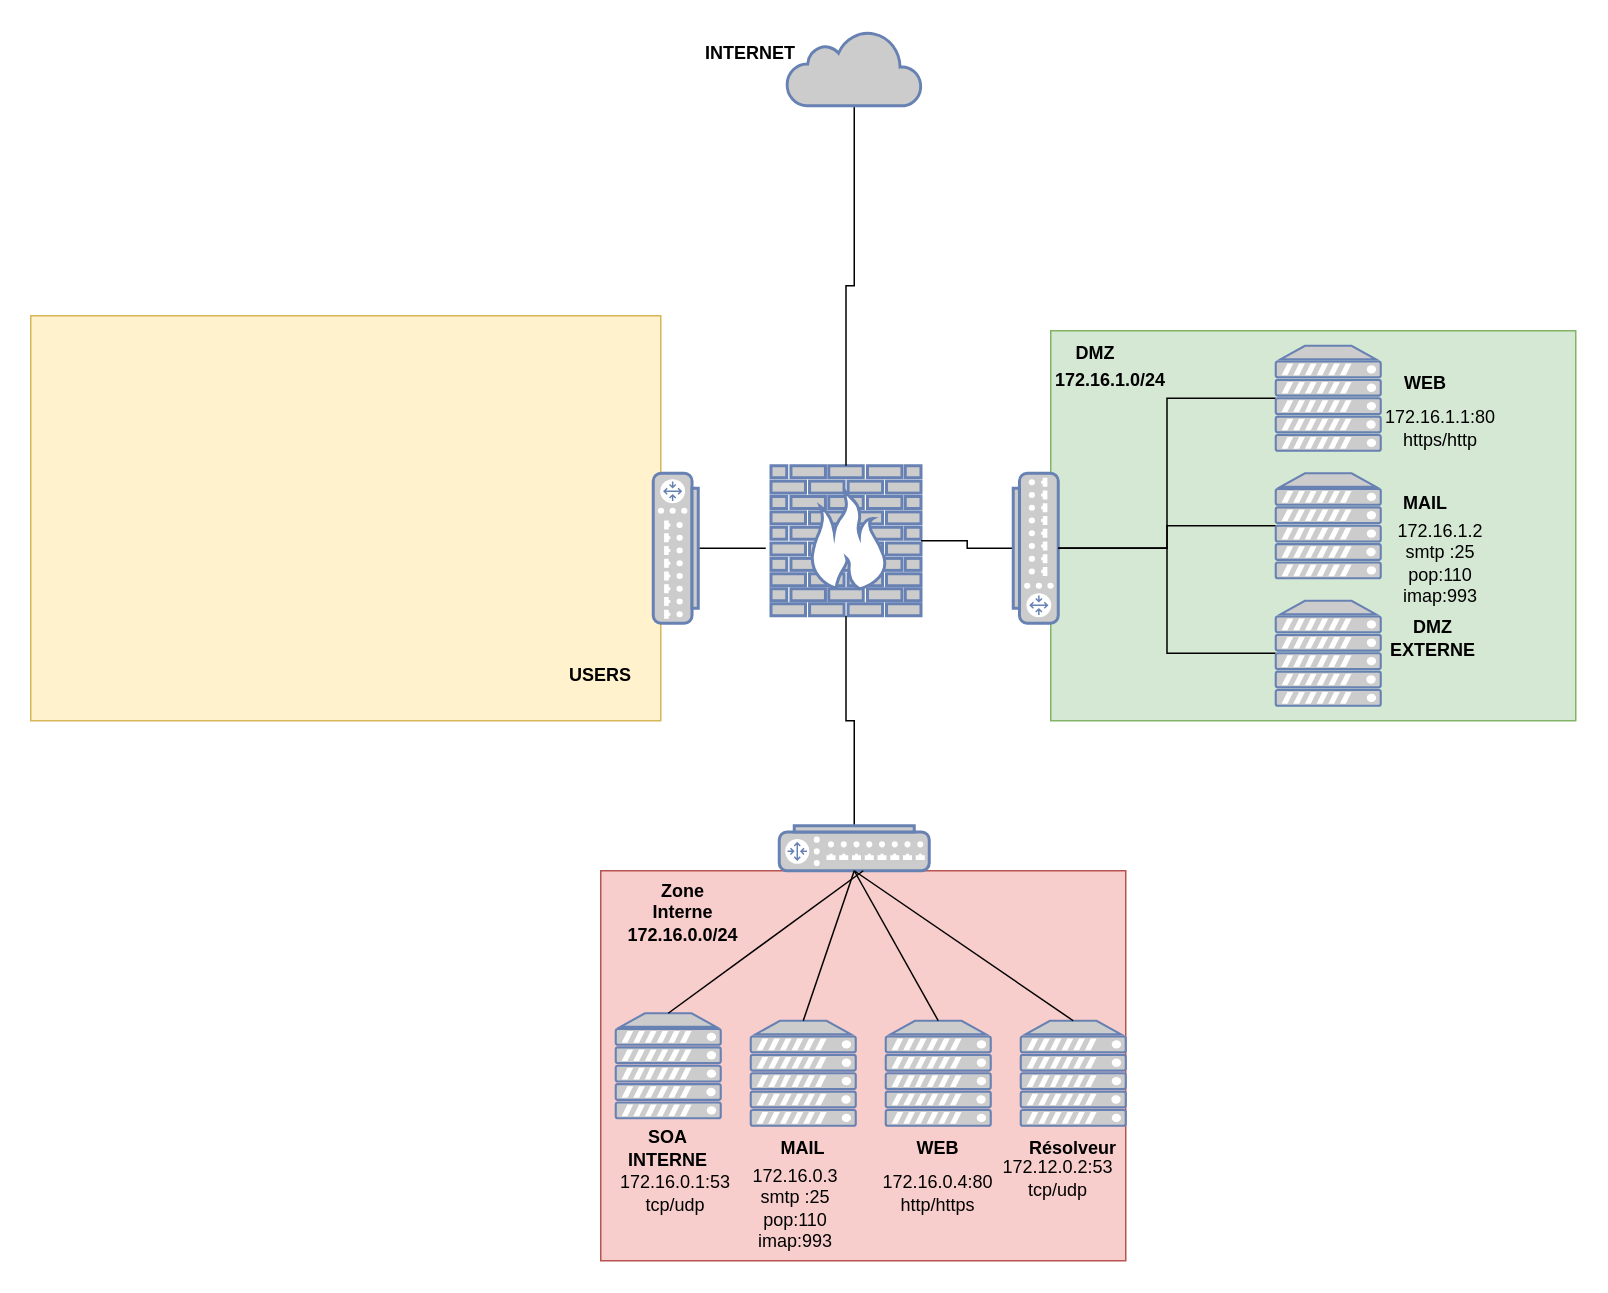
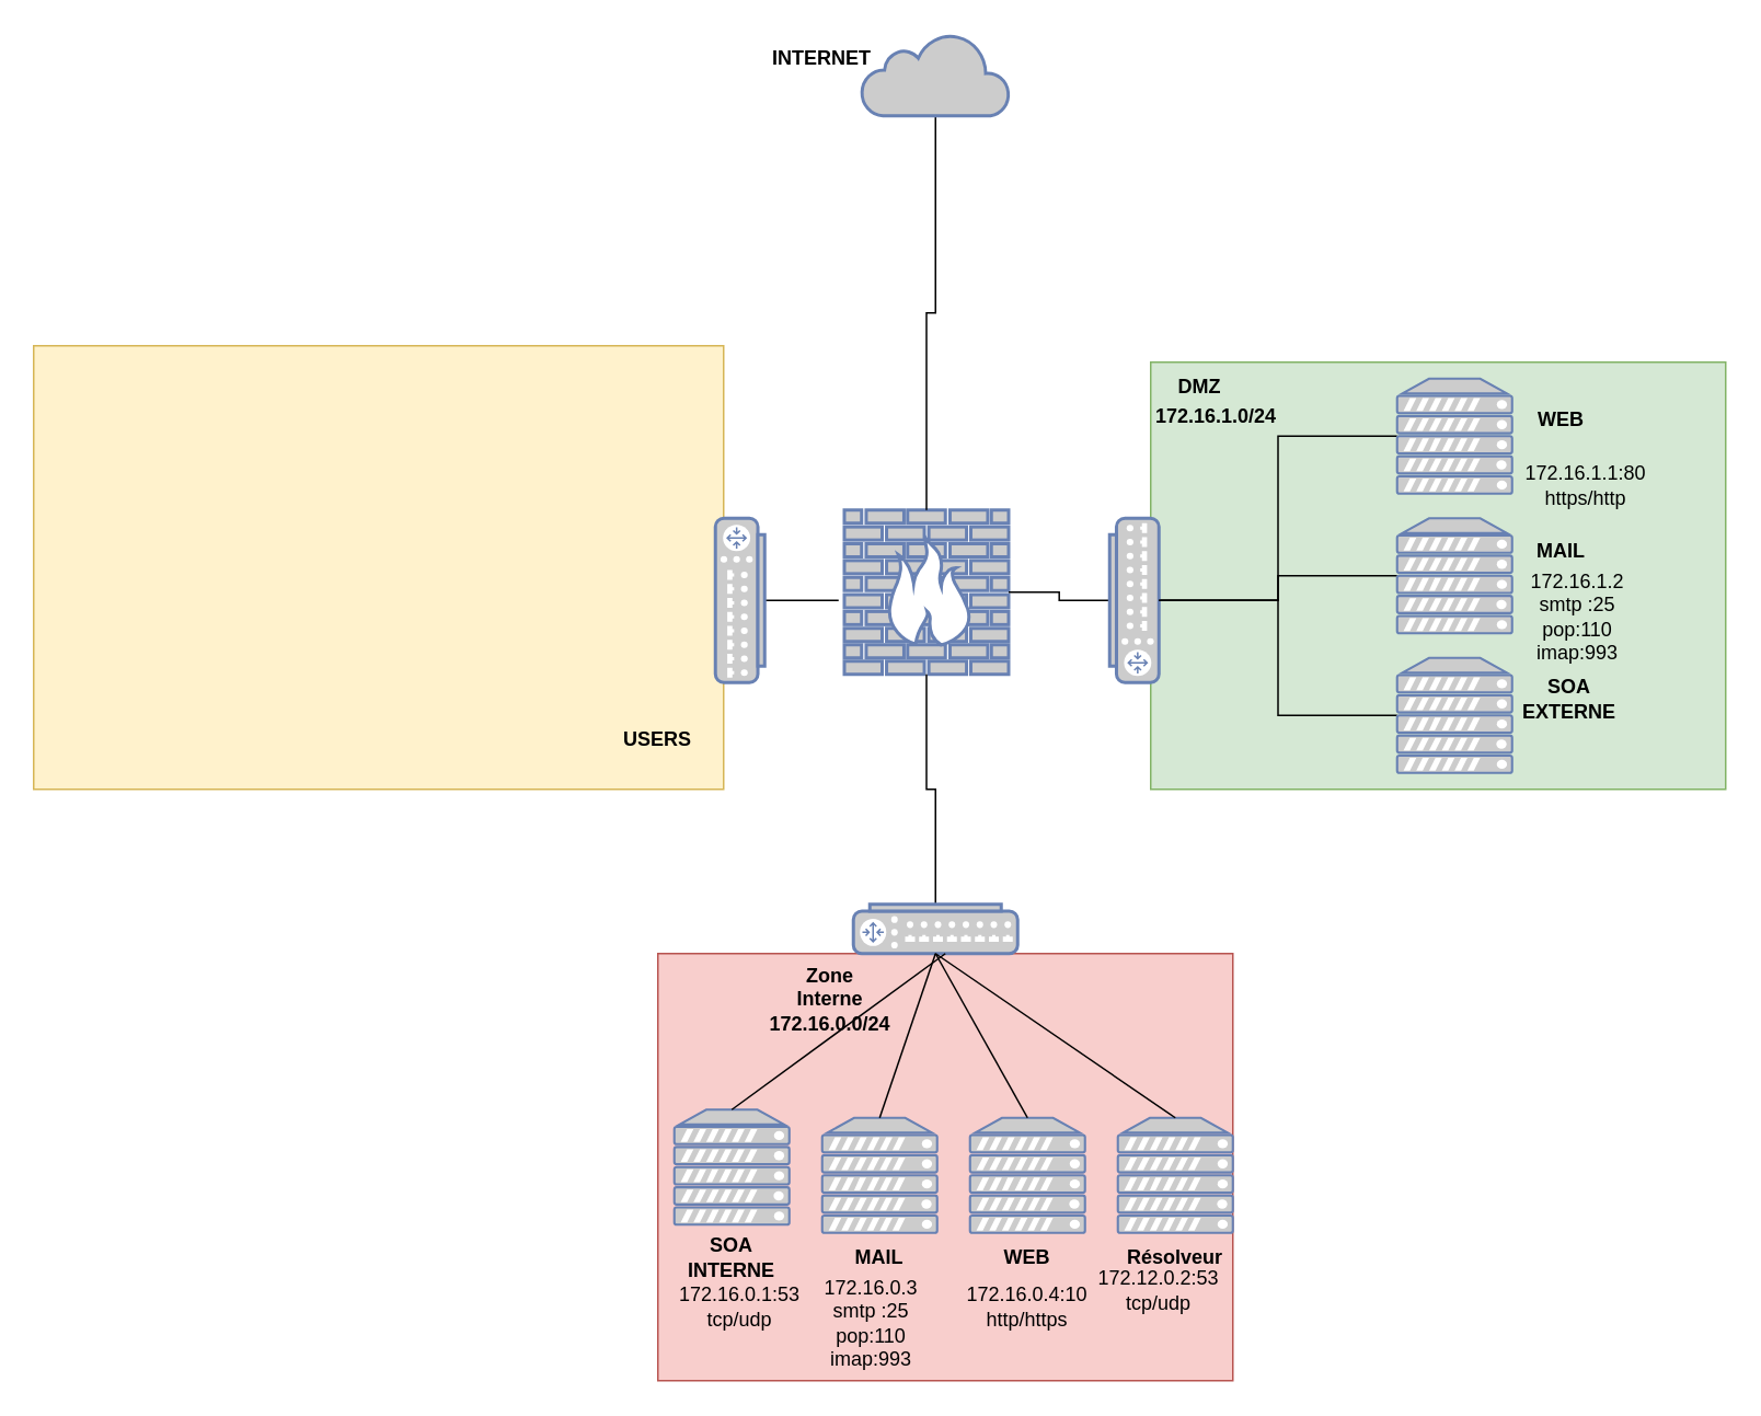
- <mxCell id="44" value="172.16.1.1:80&lt;br&gt;https/http" style="text;strokeColor=none;align=center;fillColor=none;html=1;verticalAlign=middle;whiteSpace=wrap;rounded=0;" vertex="1" parent="1"><mxGeometry x="930" y="270" width="60" height="30" as="geometry" /></mxCell>
+ <mxCell id="44" value="172.16.1.1:80&lt;br&gt;https/http" style="text;strokeColor=none;align=center;fillColor=none;html=1;verticalAlign=middle;whiteSpace=wrap;rounded=0;" vertex="1" parent="1"><mxGeometry x="935" y="280" width="60" height="30" as="geometry" /></mxCell>
- <mxCell id="42" value="&lt;b&gt;DMZ EXTERNE&lt;/b&gt;" style="text;strokeColor=none;align=center;fillColor=none;html=1;verticalAlign=middle;whiteSpace=wrap;rounded=0;" vertex="1" parent="1"><mxGeometry x="920" y="410" width="70" height="30" as="geometry" /></mxCell>
+ <mxCell id="42" value="&lt;b&gt;SOA EXTERNE&lt;/b&gt;" style="text;strokeColor=none;align=center;fillColor=none;html=1;verticalAlign=middle;whiteSpace=wrap;rounded=0;" vertex="1" parent="1"><mxGeometry x="920" y="410" width="70" height="30" as="geometry" /></mxCell>
- <mxCell id="8" value="&lt;b&gt;Zone&lt;br&gt;Interne&lt;br&gt;172.16.0.0/24&lt;br&gt;&lt;br&gt;&lt;/b&gt;" style="text;strokeColor=none;align=center;fillColor=none;html=1;verticalAlign=middle;whiteSpace=wrap;rounded=0;" vertex="1" parent="1"><mxGeometry x="400" y="590" width="110" height="50" as="geometry" /></mxCell>
+ <mxCell id="8" value="&lt;b&gt;Zone&lt;br&gt;Interne&lt;br&gt;172.16.0.0/24&lt;br&gt;&lt;br&gt;&lt;/b&gt;" style="text;strokeColor=none;align=center;fillColor=none;html=1;verticalAlign=middle;whiteSpace=wrap;rounded=0;" vertex="1" parent="1"><mxGeometry x="450" y="590" width="110" height="50" as="geometry" /></mxCell>
- <mxCell id="30" value="172.16.0.4:80&lt;br&gt;http/https" style="text;strokeColor=none;align=center;fillColor=none;html=1;verticalAlign=middle;whiteSpace=wrap;rounded=0;" vertex="1" parent="1"><mxGeometry x="580" y="765" width="90" height="60" as="geometry" /></mxCell>
+ <mxCell id="30" value="172.16.0.4:10&lt;br&gt;http/https" style="text;strokeColor=none;align=center;fillColor=none;html=1;verticalAlign=middle;whiteSpace=wrap;rounded=0;" vertex="1" parent="1"><mxGeometry x="580" y="765" width="90" height="60" as="geometry" /></mxCell>
